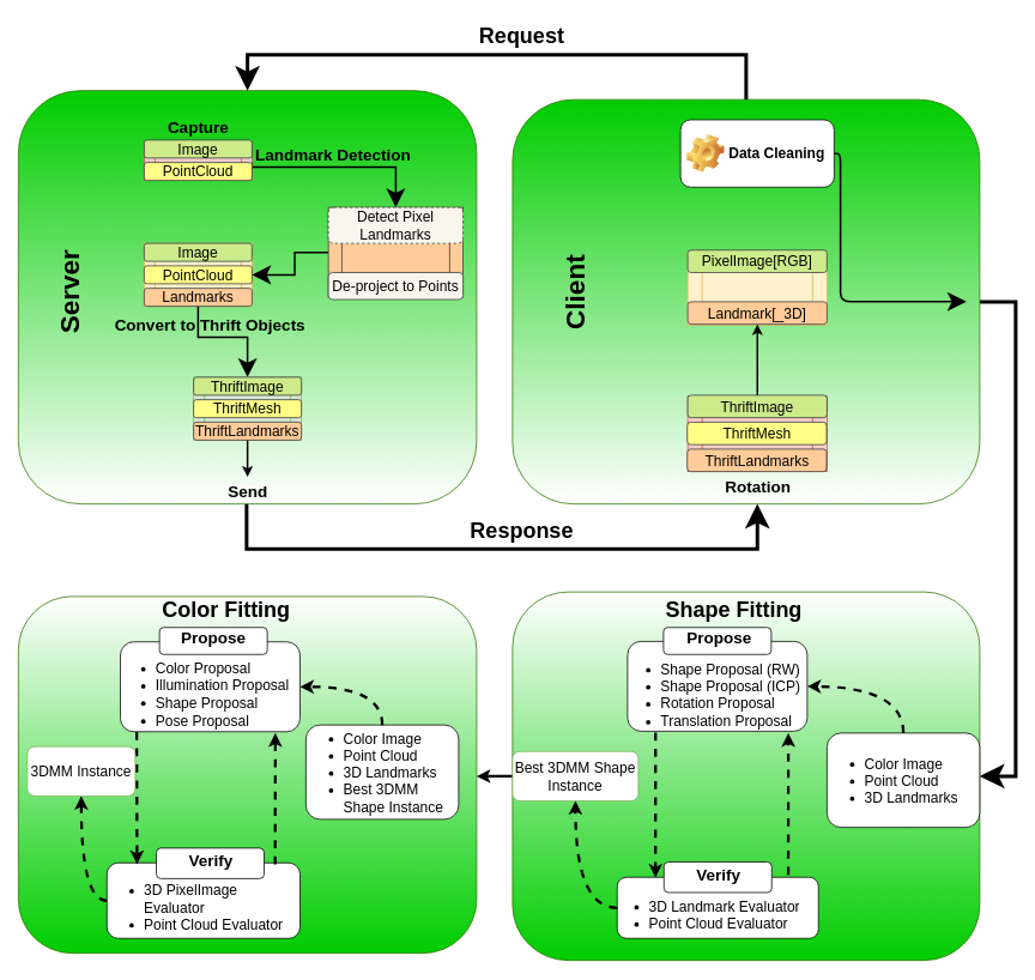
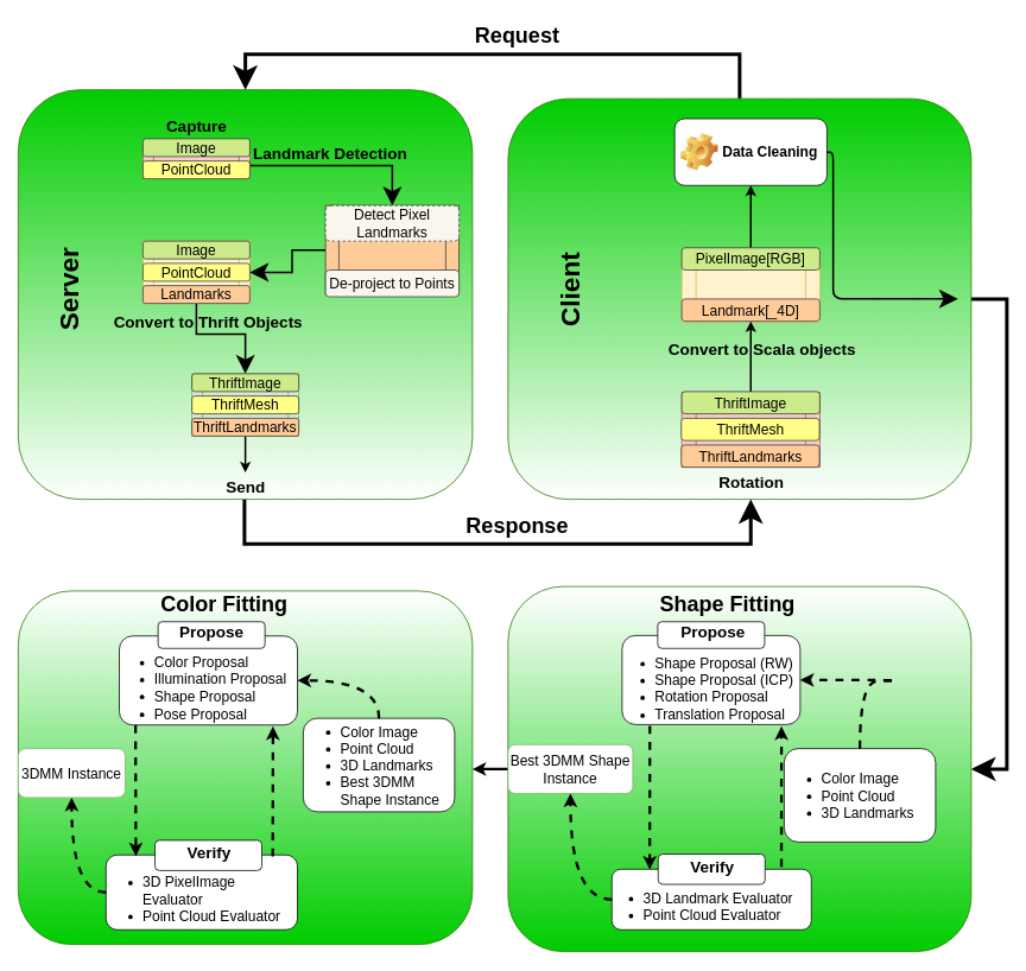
+ <mxCell id="41" style="edgeStyle=orthogonalEdgeStyle;curved=1;rounded=0;orthogonalLoop=1;jettySize=auto;html=1;exitX=0.5;exitY=0;exitDx=0;exitDy=0;entryX=0.5;entryY=1;entryDx=0;entryDy=0;strokeWidth=2;" parent="1" source="42" target="44" edge="1"><mxGeometry relative="1" as="geometry" /></mxCell>
- <mxCell id="43" value="&lt;font style=&quot;font-size: 16px&quot;&gt;Landmark[_3D]&lt;/font&gt;" style="rounded=1;whiteSpace=wrap;html=1;fillColor=#ffcc99;strokeColor=#36393d;" parent="1" vertex="1"><mxGeometry x="765" y="335" width="155" height="25" as="geometry" /></mxCell>
+ <mxCell id="43" value="&lt;font style=&quot;font-size: 16px&quot;&gt;Landmark[_4D]&lt;/font&gt;" style="rounded=1;whiteSpace=wrap;html=1;fillColor=#ffcc99;strokeColor=#36393d;" parent="1" vertex="1"><mxGeometry x="765" y="335" width="155" height="25" as="geometry" /></mxCell>
+ <mxCell id="76" value="&lt;span style=&quot;font-size: 18px&quot;&gt;&lt;font color=&quot;#000000&quot;&gt;Convert to Scala objects&lt;/font&gt;&lt;/span&gt;" style="text;html=1;fontSize=24;fontStyle=1;verticalAlign=middle;align=center;fillColor=none;strokeColor=none;fontColor=#ffffff;" parent="1" vertex="1"><mxGeometry x="740" y="370" width="230" height="40" as="geometry" /></mxCell>
- <mxCell id="75" value="&lt;font style=&quot;font-size: 16px&quot;&gt;3DMM Instance&lt;/font&gt;" style="rounded=1;whiteSpace=wrap;html=1;fillColor=#ffffff;strokeColor=#82b366;" parent="1" vertex="1"><mxGeometry x="30" y="830" width="120" height="55" as="geometry" /></mxCell>
+ <mxCell id="75" value="&lt;font style=&quot;font-size: 16px&quot;&gt;3DMM Instance&lt;/font&gt;" style="rounded=1;whiteSpace=wrap;html=1;fillColor=#ffffff;strokeColor=#82b366;" parent="1" vertex="1"><mxGeometry x="20" y="840" width="120" height="55" as="geometry" /></mxCell>
- <mxCell id="49" value="&lt;ul style=&quot;font-size: 16px&quot;&gt;&lt;li&gt;Color Image&lt;/li&gt;&lt;li&gt;Point Cloud&lt;/li&gt;&lt;li&gt;3D Landmarks&lt;/li&gt;&lt;/ul&gt;" style="rounded=1;whiteSpace=wrap;html=1;align=left;" parent="1" vertex="1"><mxGeometry x="920" y="815" width="170" height="105" as="geometry" /></mxCell>
+ <mxCell id="49" value="&lt;ul style=&quot;font-size: 16px&quot;&gt;&lt;li&gt;Color Image&lt;/li&gt;&lt;li&gt;Point Cloud&lt;/li&gt;&lt;li&gt;3D Landmarks&lt;/li&gt;&lt;/ul&gt;" style="rounded=1;whiteSpace=wrap;html=1;align=left;" parent="1" vertex="1"><mxGeometry x="880" y="840" width="170" height="105" as="geometry" /></mxCell>
